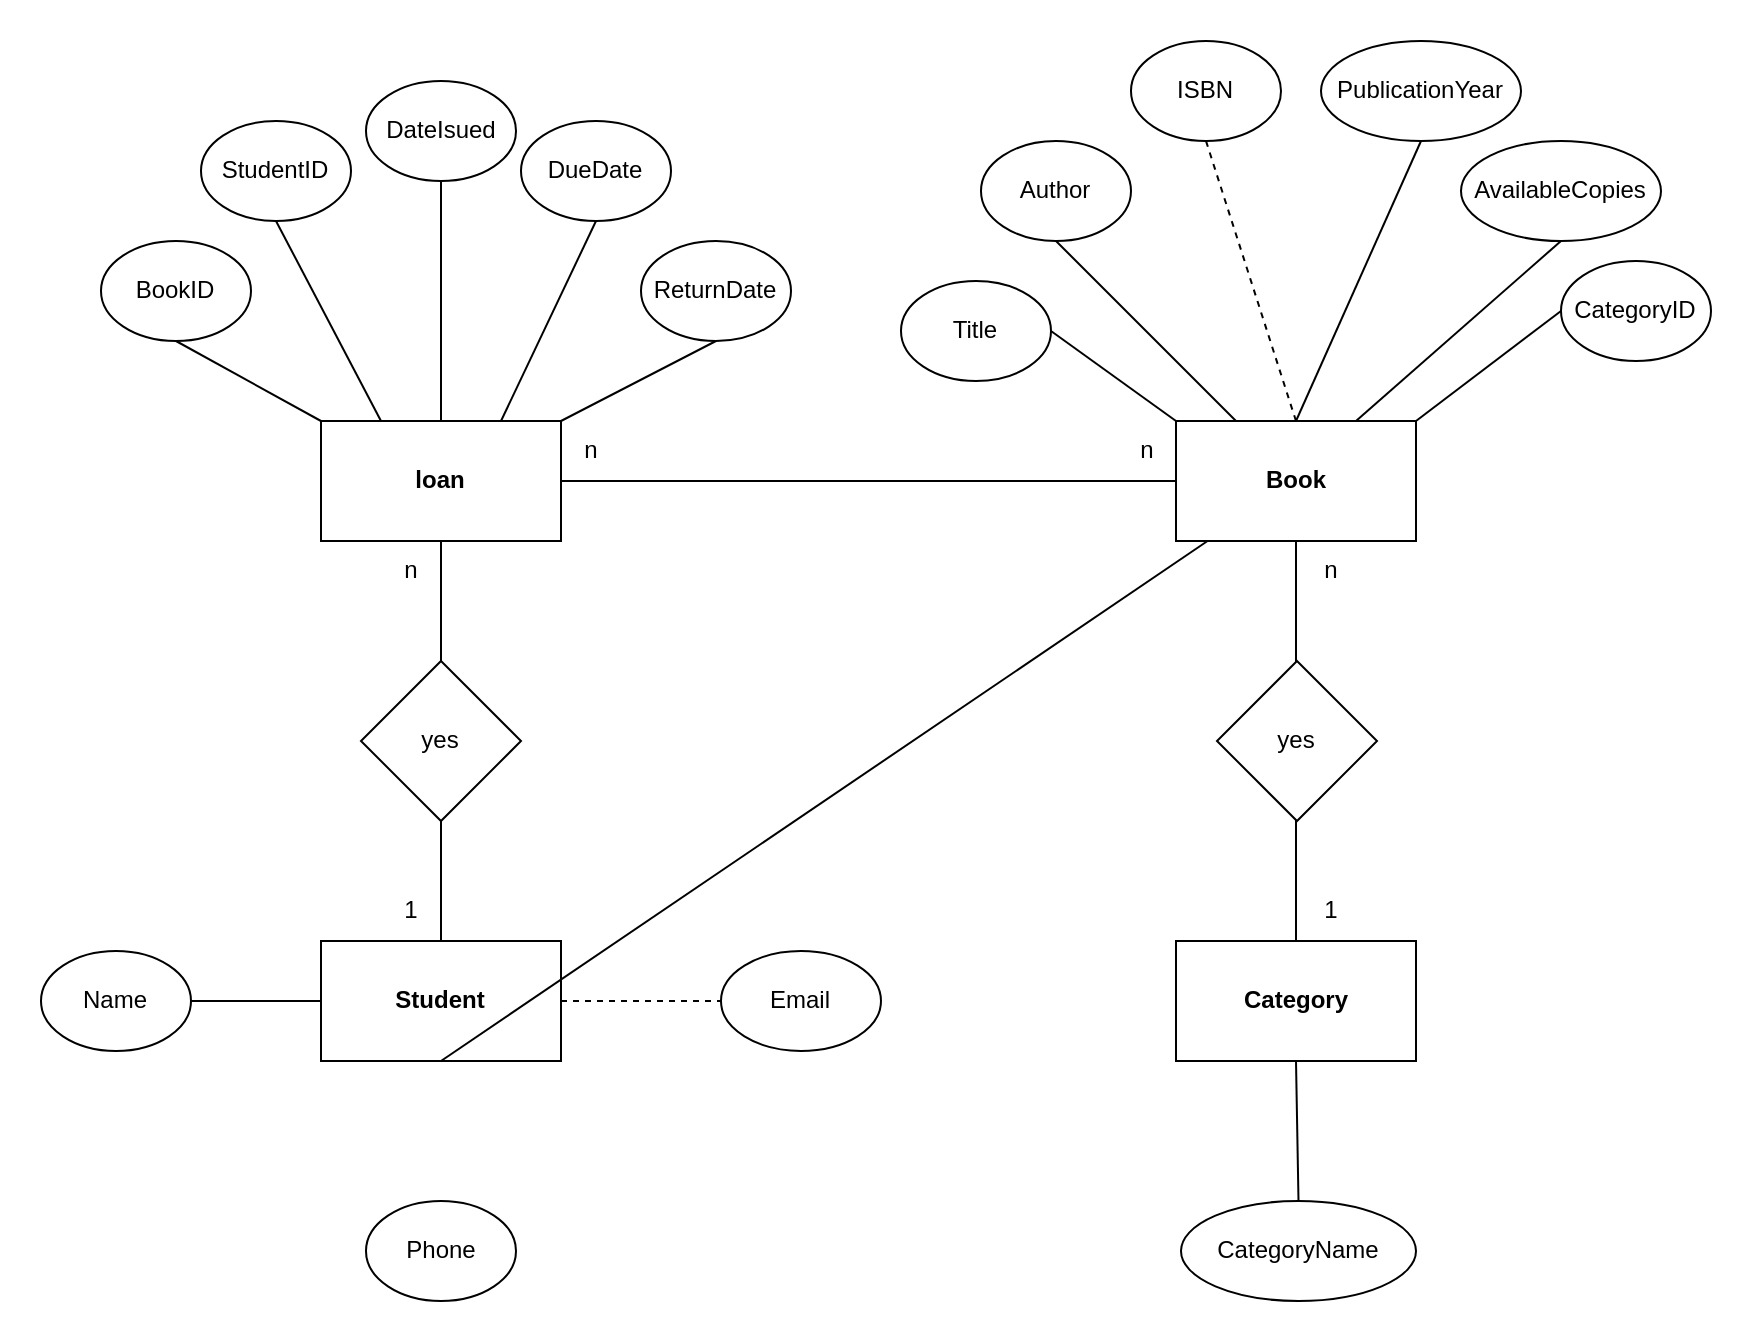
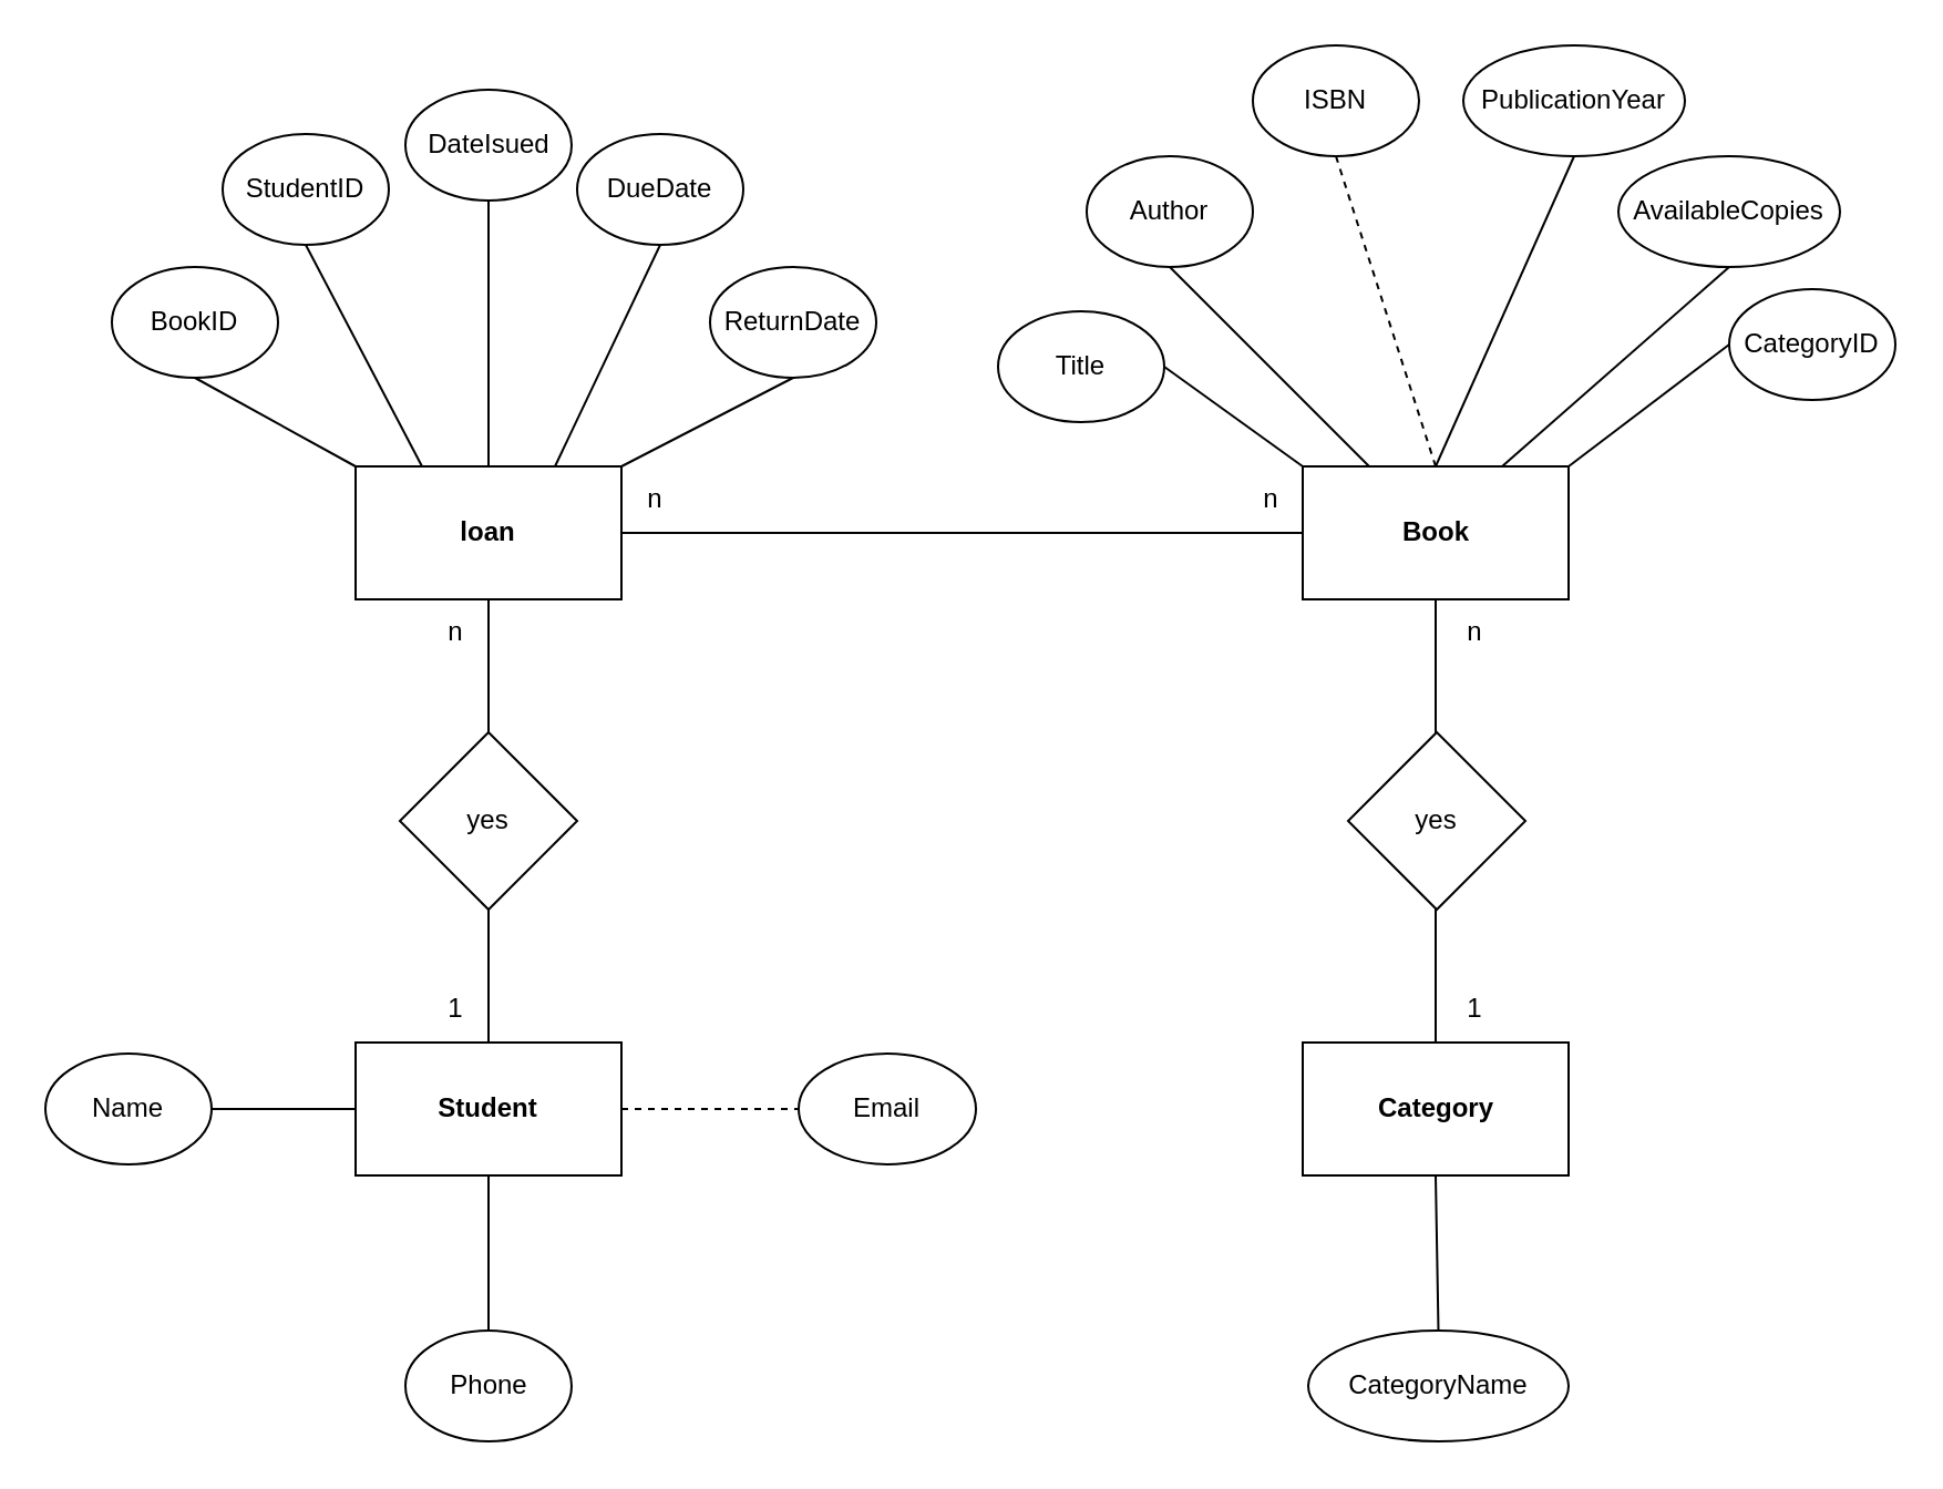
- <mxCell id="17" value="" style="endArrow=none;html=1;rounded=0;exitX=0.5;exitY=1;exitDx=0;exitDy=0;" edge="1" parent="1" source="2" target="9"><mxGeometry width="50" height="50" relative="1" as="geometry"><mxPoint x="217.5" y="550" as="sourcePoint" /><mxPoint x="497.5" y="700" as="targetPoint" /></mxGeometry></mxCell>
+ <mxCell id="17" value="" style="endArrow=none;html=1;rounded=0;entryX=0.5;entryY=0;entryDx=0;entryDy=0;exitX=0.5;exitY=1;exitDx=0;exitDy=0;" edge="1" parent="1" source="2" target="16"><mxGeometry width="50" height="50" relative="1" as="geometry"><mxPoint x="217.5" y="550" as="sourcePoint" /><mxPoint x="497.5" y="700" as="targetPoint" /></mxGeometry></mxCell>
